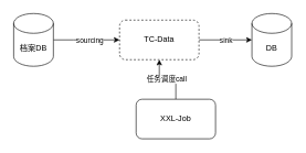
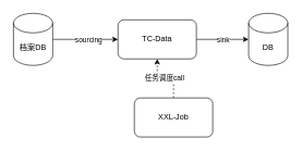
- <mxCell id="9" value="TC-Data" style="rounded=1;whiteSpace=wrap;html=1;dashed=1;" vertex="1" parent="1"><mxGeometry x="180" y="30" width="120" height="60" as="geometry" /></mxCell>
+ <mxCell id="9" value="TC-Data" style="rounded=1;whiteSpace=wrap;html=1;" vertex="1" parent="1"><mxGeometry x="180" y="30" width="120" height="60" as="geometry" /></mxCell>
- <mxCell id="4" value="" style="edgeStyle=orthogonalEdgeStyle;rounded=0;orthogonalLoop=1;jettySize=auto;html=1;" edge="1" parent="1" source="6" target="9"><mxGeometry relative="1" as="geometry" /></mxCell>
+ <mxCell id="4" value="" style="edgeStyle=orthogonalEdgeStyle;rounded=0;orthogonalLoop=1;jettySize=auto;html=1;dashed=1;" edge="1" parent="1" source="6" target="9"><mxGeometry relative="1" as="geometry" /></mxCell>
